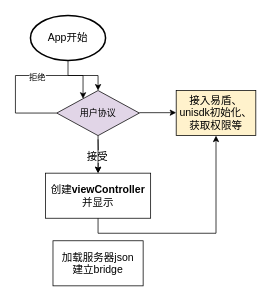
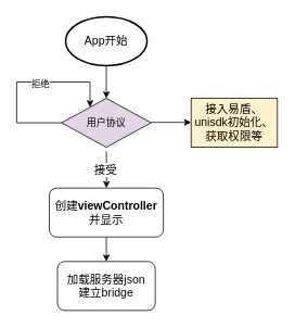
- <mxCell id="3" value="App开始" style="strokeWidth=2;html=1;shape=mxgraph.flowchart.start_1;whiteSpace=wrap;fontSize=14;" parent="1" vertex="1"><mxGeometry x="40" y="20" width="100" height="60" as="geometry" /></mxCell>
+ <mxCell id="3" value="App开始" style="strokeWidth=2;html=1;shape=mxgraph.flowchart.start_1;whiteSpace=wrap;fontSize=14;" parent="1" vertex="1"><mxGeometry x="80" y="20" width="100" height="60" as="geometry" /></mxCell>
- <mxCell id="11" value="" style="edgeStyle=orthogonalEdgeStyle;rounded=0;orthogonalLoop=1;jettySize=auto;html=1;" edge="1" parent="1" source="12" target="7"><mxGeometry relative="1" as="geometry" /></mxCell>
- <mxCell id="7" value="创建&lt;b&gt;viewController&lt;/b&gt;&lt;br&gt;并显示" style="rounded=0;whiteSpace=wrap;html=1;fontSize=14;" parent="1" vertex="1"><mxGeometry x="60" y="230" width="140" height="60" as="geometry" /></mxCell>
+ <mxCell id="7" value="创建&lt;b&gt;viewController&lt;/b&gt;&lt;br&gt;并显示" style="whiteSpace=wrap;html=1;fontSize=14;rounded=1;" parent="1" vertex="1"><mxGeometry x="60" y="230" width="140" height="60" as="geometry" /></mxCell>
- <mxCell id="13" style="edgeStyle=orthogonalEdgeStyle;rounded=0;orthogonalLoop=1;jettySize=auto;html=1;fontSize=14;exitX=0.5;exitY=1;exitDx=0;exitDy=0;" edge="1" parent="1" target="8" source="7"><mxGeometry relative="1" as="geometry"><mxPoint x="30" y="320" as="sourcePoint" /></mxGeometry></mxCell>
+ <mxCell id="13" style="edgeStyle=orthogonalEdgeStyle;rounded=0;orthogonalLoop=1;jettySize=auto;html=1;entryX=0.5;entryY=0;entryDx=0;entryDy=0;fontSize=14;exitX=0.5;exitY=1;exitDx=0;exitDy=0;" edge="1" parent="1" target="14" source="7"><mxGeometry relative="1" as="geometry"><mxPoint x="30" y="320" as="sourcePoint" /></mxGeometry></mxCell>
- <mxCell id="14" value="加载服务器json&lt;br style=&quot;font-size: 14px&quot;&gt;建立bridge" style="rounded=0;whiteSpace=wrap;html=1;fontSize=14;" vertex="1" parent="1"><mxGeometry x="70" y="320" width="120" height="60" as="geometry" /></mxCell>
+ <mxCell id="14" value="加载服务器json&lt;br style=&quot;font-size: 14px&quot;&gt;建立bridge" style="whiteSpace=wrap;html=1;fontSize=14;rounded=1;" vertex="1" parent="1"><mxGeometry x="70" y="320" width="120" height="60" as="geometry" /></mxCell>
